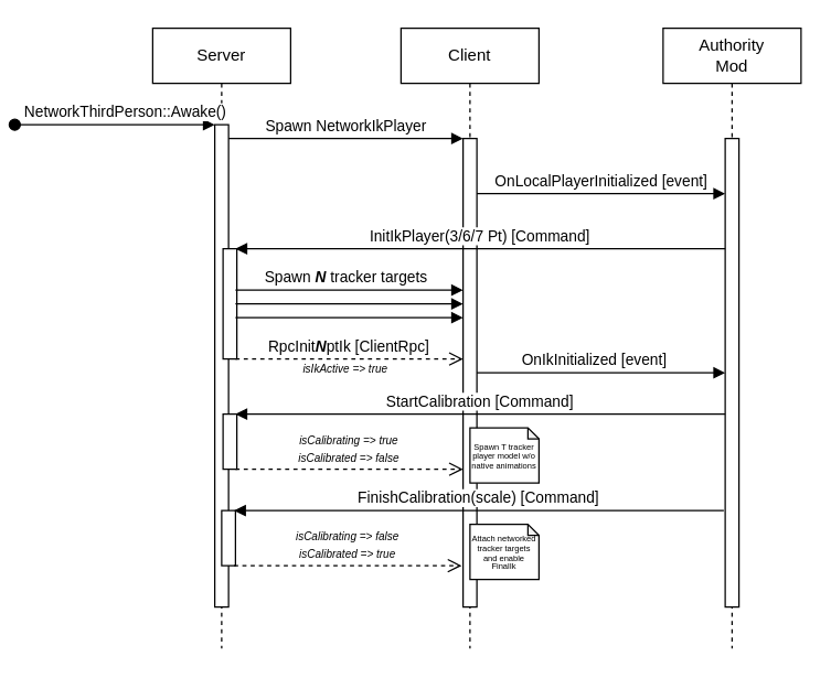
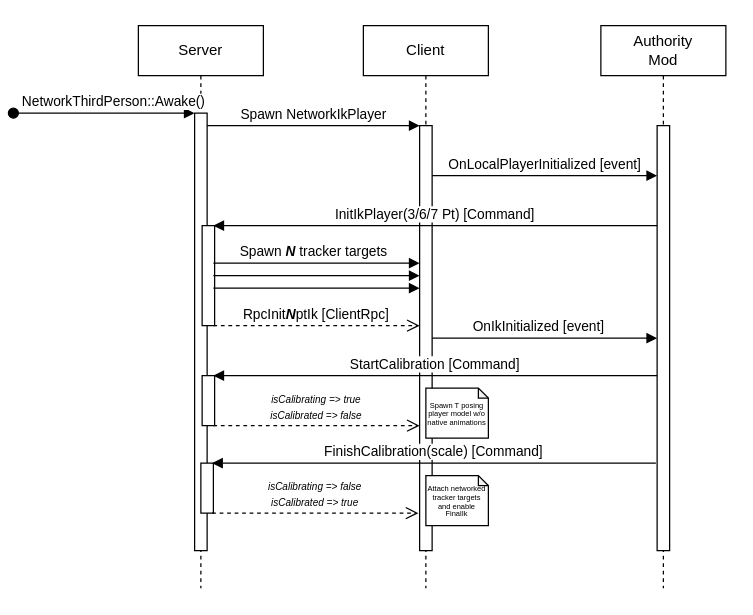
- <mxCell id="21" value="&lt;font size=&quot;1&quot; style=&quot;&quot;&gt;&lt;i style=&quot;font-size: 8px;&quot;&gt;isIkActive =&amp;gt; true&lt;/i&gt;&lt;/font&gt;" style="text;html=1;strokeColor=none;fillColor=none;align=center;verticalAlign=middle;whiteSpace=wrap;rounded=0;" vertex="1" parent="1"><mxGeometry x="120" y="251" width="80" height="30" as="geometry" /></mxCell>
- <mxCell id="25" value="&lt;p style=&quot;line-height: 40%;&quot;&gt;&lt;font style=&quot;font-size: 6px;&quot;&gt;Spawn T tracker player model w/o native animations&lt;/font&gt;&lt;/p&gt;" style="shape=note;whiteSpace=wrap;html=1;backgroundOutline=1;darkOpacity=0.05;size=8;" vertex="1" parent="1"><mxGeometry x="250" y="310" width="50" height="40" as="geometry" /></mxCell>
+ <mxCell id="25" value="&lt;p style=&quot;line-height: 40%;&quot;&gt;&lt;font style=&quot;font-size: 6px;&quot;&gt;Spawn T posing player model w/o native animations&lt;/font&gt;&lt;/p&gt;" style="shape=note;whiteSpace=wrap;html=1;backgroundOutline=1;darkOpacity=0.05;size=8;" vertex="1" parent="1"><mxGeometry x="250" y="310" width="50" height="40" as="geometry" /></mxCell>
